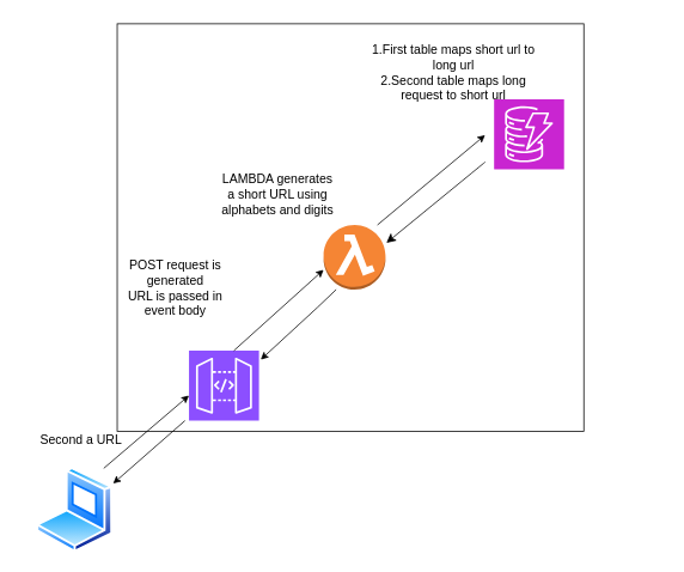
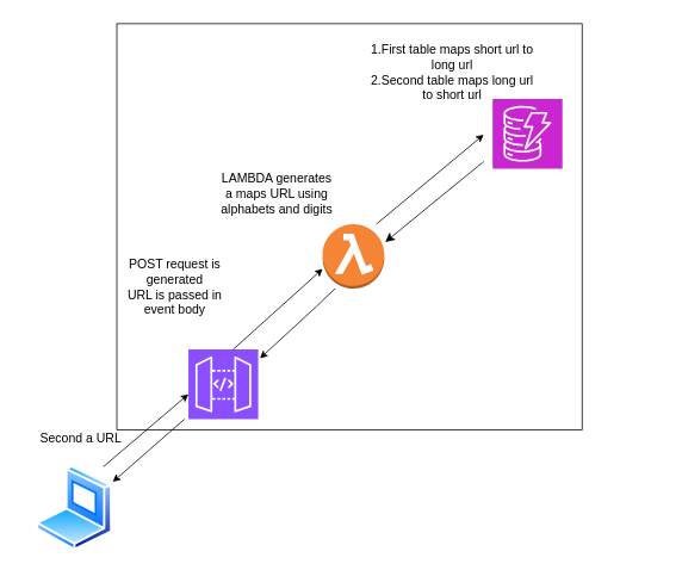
- <mxCell id="12" value="&lt;font style=&quot;font-size: 14px;&quot;&gt;1.First table maps short url to long url&lt;/font&gt;&lt;div style=&quot;font-size: 14px;&quot;&gt;&lt;font style=&quot;font-size: 14px;&quot;&gt;2.Second table maps long request to short url&lt;/font&gt;&lt;/div&gt;" style="text;html=1;align=center;verticalAlign=middle;whiteSpace=wrap;rounded=0;" parent="1" vertex="1"><mxGeometry x="410" y="20" width="190" height="120" as="geometry" /></mxCell>
+ <mxCell id="12" value="&lt;font style=&quot;font-size: 14px;&quot;&gt;1.First table maps short url to long url&lt;/font&gt;&lt;div style=&quot;font-size: 14px;&quot;&gt;&lt;font style=&quot;font-size: 14px;&quot;&gt;2.Second table maps long url to short url&lt;/font&gt;&lt;/div&gt;" style="text;html=1;align=center;verticalAlign=middle;whiteSpace=wrap;rounded=0;" parent="1" vertex="1"><mxGeometry x="410" y="20" width="190" height="120" as="geometry" /></mxCell>
- <mxCell id="11" value="&lt;font style=&quot;font-size: 14px;&quot;&gt;LAMBDA generates a &lt;/font&gt;&lt;font style=&quot;font-size: 14px;&quot;&gt;short&lt;/font&gt;&lt;font style=&quot;font-size: 14px;&quot;&gt;&amp;nbsp;&lt;/font&gt;&lt;font style=&quot;font-size: 14px;&quot;&gt;URL&lt;/font&gt;&lt;font style=&quot;&quot;&gt;&lt;span style=&quot;font-size: 11px;&quot;&gt;&amp;nbsp;&lt;/span&gt;&lt;font style=&quot;font-size: 14px;&quot;&gt;using alphabets and digits&lt;/font&gt;&lt;/font&gt;" style="text;html=1;align=center;verticalAlign=middle;whiteSpace=wrap;rounded=0;" parent="1" vertex="1"><mxGeometry x="244" y="172" width="130" height="88" as="geometry" /></mxCell>
+ <mxCell id="11" value="&lt;font style=&quot;font-size: 14px;&quot;&gt;LAMBDA generates a &lt;/font&gt;&lt;font style=&quot;font-size: 14px;&quot;&gt;maps&lt;/font&gt;&lt;font style=&quot;font-size: 14px;&quot;&gt;&amp;nbsp;&lt;/font&gt;&lt;font style=&quot;font-size: 14px;&quot;&gt;URL&lt;/font&gt;&lt;font style=&quot;&quot;&gt;&lt;span style=&quot;font-size: 11px;&quot;&gt;&amp;nbsp;&lt;/span&gt;&lt;font style=&quot;font-size: 14px;&quot;&gt;using alphabets and digits&lt;/font&gt;&lt;/font&gt;" style="text;html=1;align=center;verticalAlign=middle;whiteSpace=wrap;rounded=0;" parent="1" vertex="1"><mxGeometry x="244" y="172" width="130" height="88" as="geometry" /></mxCell>
